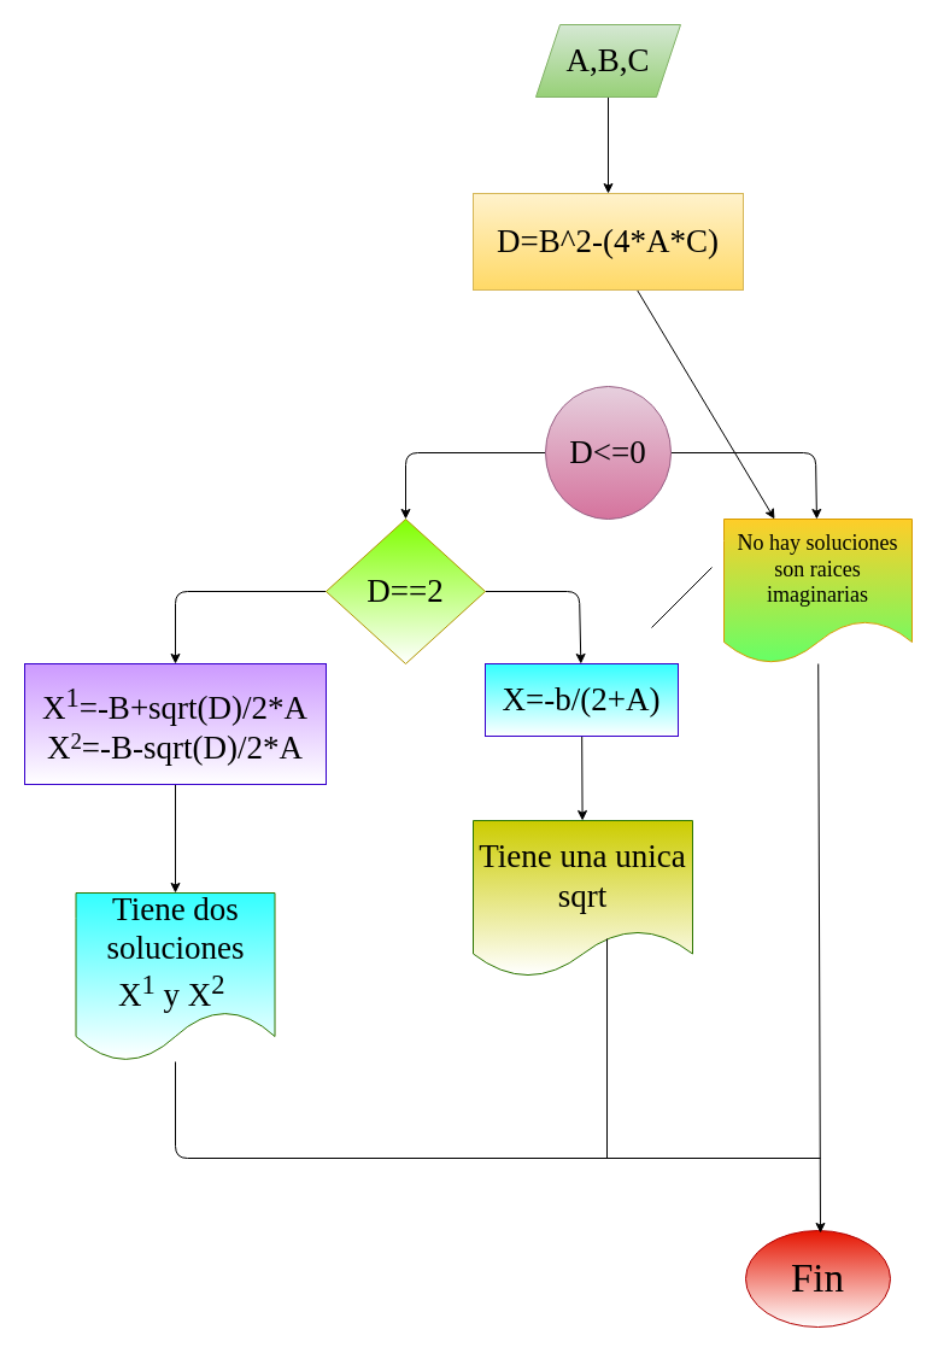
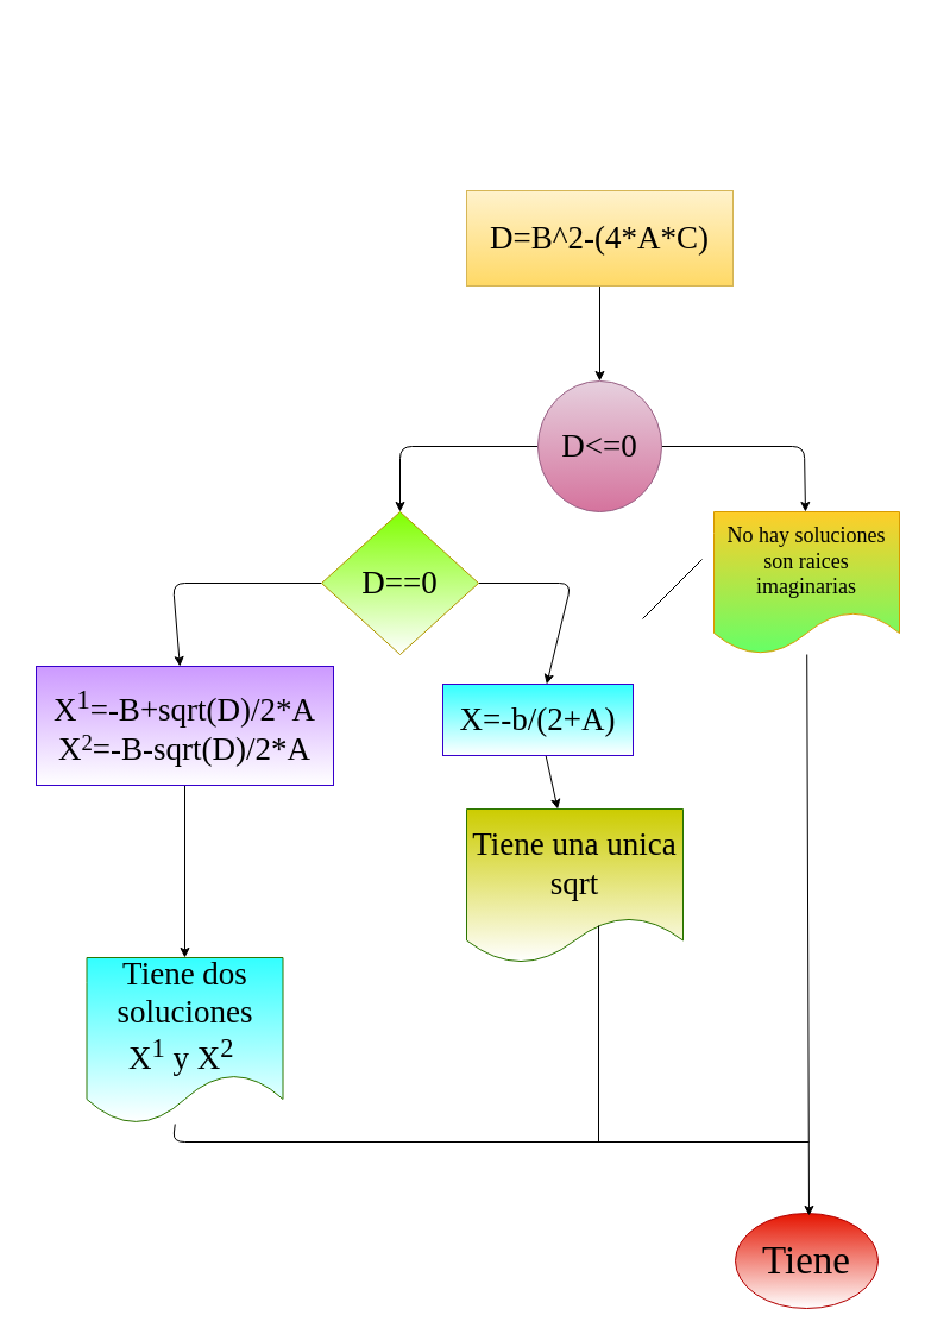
- <mxCell id="3" value="&lt;font color=&quot;#000000&quot;&gt;A,B,C&lt;/font&gt;" style="shape=parallelogram;perimeter=parallelogramPerimeter;whiteSpace=wrap;html=1;fixedSize=1;fontSize=27;fontFamily=Comic Sans MS;fillColor=#d5e8d4;strokeColor=#82b366;gradientColor=#97d077;" parent="1" vertex="1"><mxGeometry x="444" y="20" width="120" height="60" as="geometry" /></mxCell>
- <mxCell id="2" value="" style="edgeStyle=none;html=1;fontFamily=Comic Sans MS;fontSize=27;" parent="1" source="3" target="5" edge="1"><mxGeometry relative="1" as="geometry" /></mxCell>
- <mxCell id="4" value="" style="edgeStyle=none;html=1;fontFamily=Comic Sans MS;fontSize=27;" parent="1" source="5" target="9" edge="1"><mxGeometry relative="1" as="geometry" /></mxCell>
+ <mxCell id="4" value="" style="edgeStyle=none;html=1;fontFamily=Comic Sans MS;fontSize=27;" parent="1" source="5" target="8" edge="1"><mxGeometry relative="1" as="geometry" /></mxCell>
- <mxCell id="12" value="D==2" style="rhombus;whiteSpace=wrap;html=1;fontSize=27;fontFamily=Comic Sans MS;fillColor=#80FF00;strokeColor=#B09500;fontColor=#000000;gradientColor=#ffffff;" parent="1" vertex="1"><mxGeometry x="270" y="430" width="132" height="120" as="geometry" /></mxCell>
+ <mxCell id="12" value="D==0" style="rhombus;whiteSpace=wrap;html=1;fontSize=27;fontFamily=Comic Sans MS;fillColor=#80FF00;strokeColor=#B09500;fontColor=#000000;gradientColor=#ffffff;" parent="1" vertex="1"><mxGeometry x="270" y="430" width="132" height="120" as="geometry" /></mxCell>
- <mxCell id="14" value="&lt;font color=&quot;#000000&quot;&gt;X=-b/(2+A)&lt;/font&gt;" style="whiteSpace=wrap;html=1;fontSize=27;fontFamily=Comic Sans MS;fillColor=#33FFFF;strokeColor=#3700CC;fontColor=#ffffff;gradientColor=#ffffff;" parent="1" vertex="1"><mxGeometry x="402" y="550" width="160" height="60" as="geometry" /></mxCell>
+ <mxCell id="14" value="&lt;font color=&quot;#000000&quot;&gt;X=-b/(2+A)&lt;/font&gt;" style="whiteSpace=wrap;html=1;fontSize=27;fontFamily=Comic Sans MS;fillColor=#33FFFF;strokeColor=#3700CC;fontColor=#ffffff;gradientColor=#ffffff;" parent="1" vertex="1"><mxGeometry x="372" y="575" width="160" height="60" as="geometry" /></mxCell>
- <mxCell id="16" value="&lt;font color=&quot;#000000&quot;&gt;X&lt;sup&gt;1&lt;/sup&gt;=-B+sqrt(D)/2*A&lt;br&gt;X&lt;span style=&quot;font-size: 22.5px&quot;&gt;&lt;sup&gt;2&lt;/sup&gt;&lt;/span&gt;=-B-sqrt(D)/2*A&lt;/font&gt;" style="whiteSpace=wrap;html=1;fontSize=27;fontFamily=Comic Sans MS;fillColor=#CC99FF;strokeColor=#3700CC;fontColor=#ffffff;gradientColor=#ffffff;" parent="1" vertex="1"><mxGeometry x="20" y="550" width="250" height="100" as="geometry" /></mxCell>
+ <mxCell id="16" value="&lt;font color=&quot;#000000&quot;&gt;X&lt;sup&gt;1&lt;/sup&gt;=-B+sqrt(D)/2*A&lt;br&gt;X&lt;span style=&quot;font-size: 22.5px&quot;&gt;&lt;sup&gt;2&lt;/sup&gt;&lt;/span&gt;=-B-sqrt(D)/2*A&lt;/font&gt;" style="whiteSpace=wrap;html=1;fontSize=27;fontFamily=Comic Sans MS;fillColor=#CC99FF;strokeColor=#3700CC;fontColor=#ffffff;gradientColor=#ffffff;" parent="1" vertex="1"><mxGeometry x="30" y="560" width="250" height="100" as="geometry" /></mxCell>
- <mxCell id="17" value="&lt;font color=&quot;#000000&quot;&gt;Tiene dos soluciones X&lt;sup&gt;1&lt;/sup&gt;&amp;nbsp;y X&lt;sup&gt;2&lt;/sup&gt;&amp;nbsp;&lt;/font&gt;" style="shape=document;whiteSpace=wrap;html=1;boundedLbl=1;fontSize=27;fontFamily=Comic Sans MS;fillColor=#33FFFF;strokeColor=#2D7600;fontColor=#ffffff;gradientColor=#ffffff;" parent="1" vertex="1"><mxGeometry x="62.5" y="740" width="165" height="140" as="geometry" /></mxCell>
+ <mxCell id="17" value="&lt;font color=&quot;#000000&quot;&gt;Tiene dos soluciones X&lt;sup&gt;1&lt;/sup&gt;&amp;nbsp;y X&lt;sup&gt;2&lt;/sup&gt;&amp;nbsp;&lt;/font&gt;" style="shape=document;whiteSpace=wrap;html=1;boundedLbl=1;fontSize=27;fontFamily=Comic Sans MS;fillColor=#33FFFF;strokeColor=#2D7600;fontColor=#ffffff;gradientColor=#ffffff;" parent="1" vertex="1"><mxGeometry x="72.5" y="805" width="165" height="140" as="geometry" /></mxCell>
- <mxCell id="19" value="&lt;font color=&quot;#000000&quot;&gt;Fin&lt;/font&gt;" style="ellipse;whiteSpace=wrap;html=1;fontFamily=Comic Sans MS;fontSize=33;fillColor=#e51400;fontColor=#ffffff;strokeColor=#B20000;gradientColor=#ffffff;" parent="1" vertex="1"><mxGeometry x="618" y="1020" width="120" height="80" as="geometry" /></mxCell>
+ <mxCell id="19" value="&lt;font color=&quot;#000000&quot;&gt;Tiene&lt;/font&gt;" style="ellipse;whiteSpace=wrap;html=1;fontFamily=Comic Sans MS;fontSize=33;fillColor=#e51400;fontColor=#ffffff;strokeColor=#B20000;gradientColor=#ffffff;" parent="1" vertex="1"><mxGeometry x="618" y="1020" width="120" height="80" as="geometry" /></mxCell>
